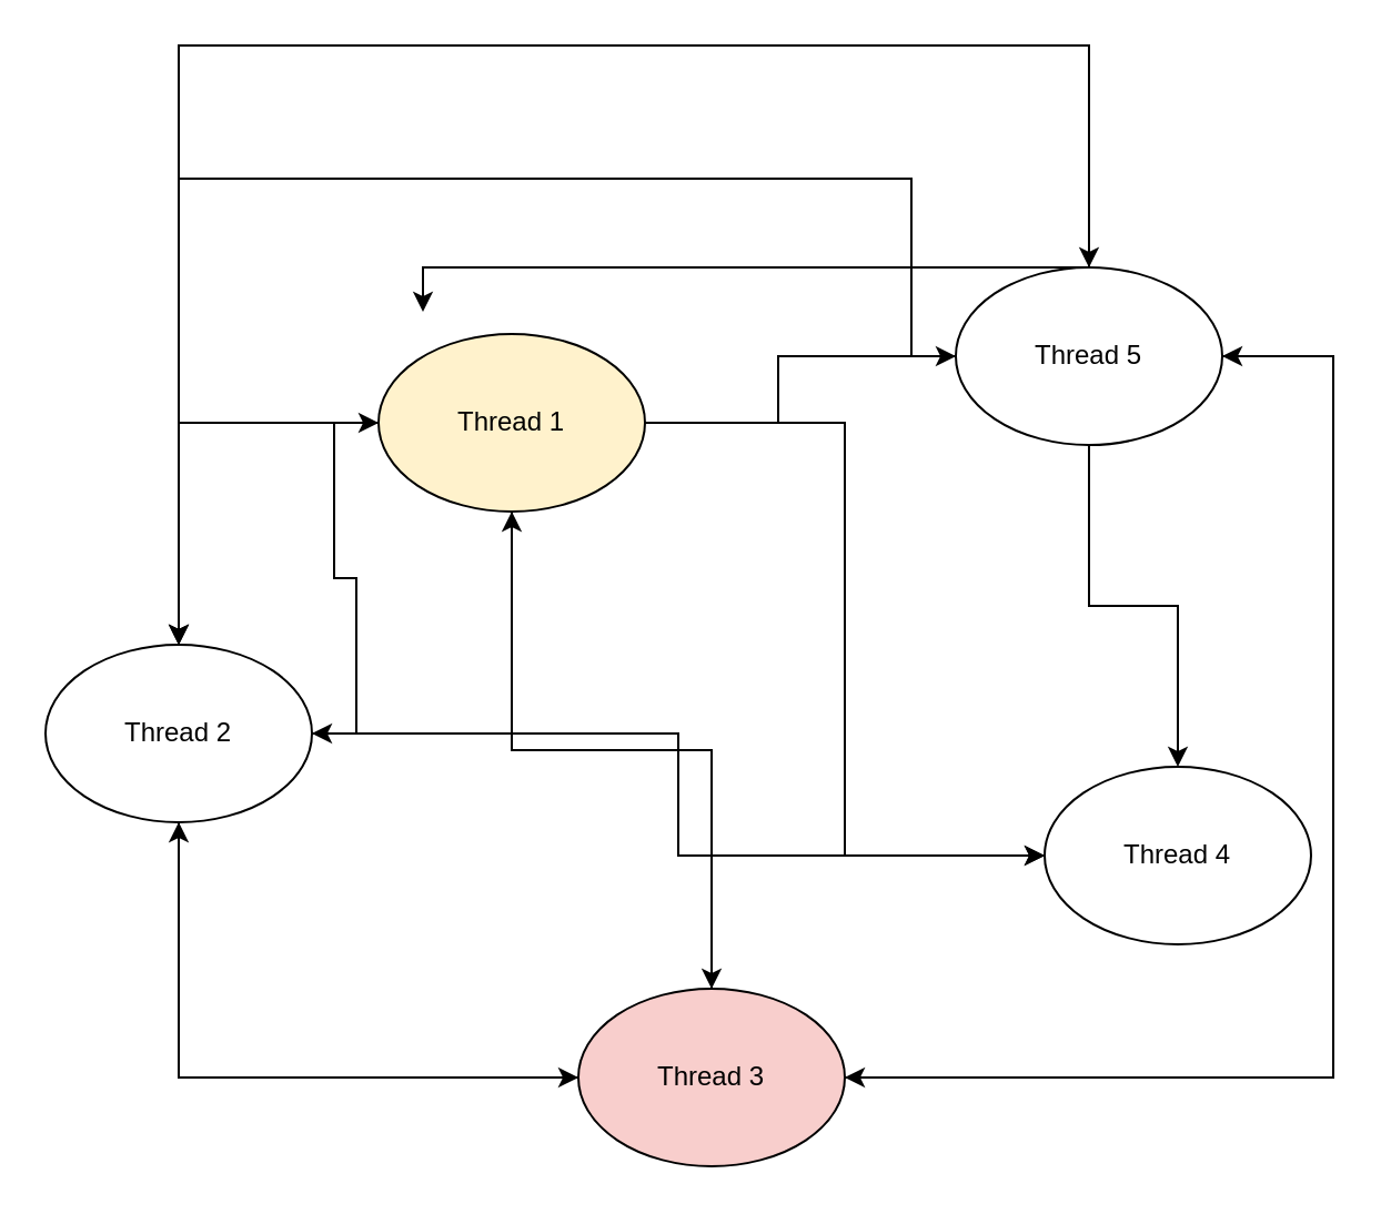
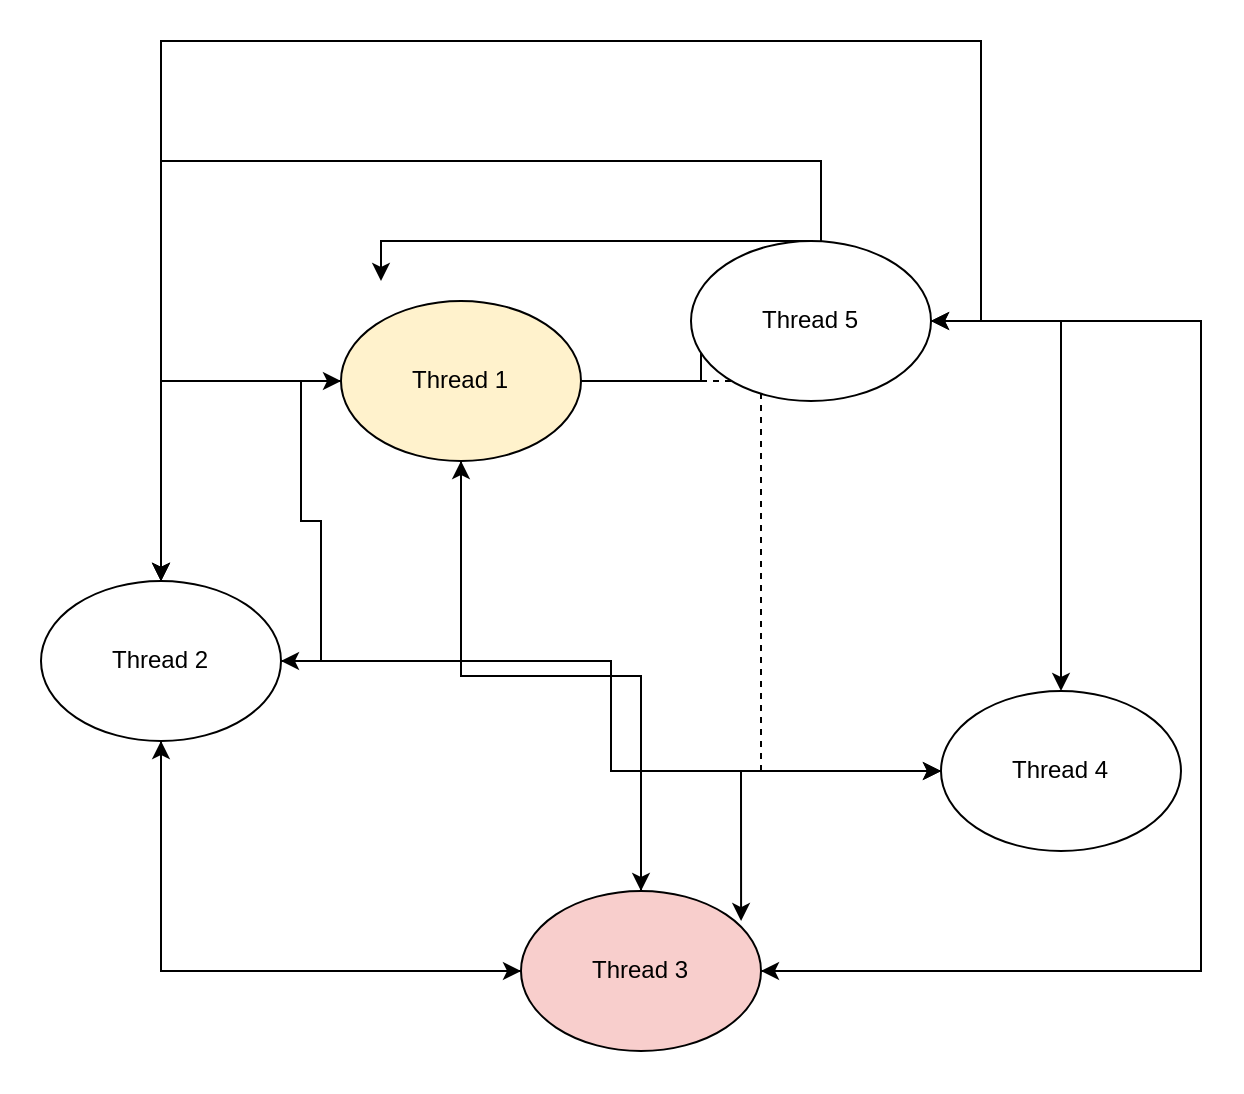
- <mxCell id="24" value="Thread 5" style="ellipse;whiteSpace=wrap;html=1;" vertex="1" parent="1"><mxGeometry x="430" y="120" width="120" height="80" as="geometry" /></mxCell>
+ <mxCell id="24" value="Thread 5" style="ellipse;whiteSpace=wrap;html=1;" vertex="1" parent="1"><mxGeometry x="345" y="120" width="120" height="80" as="geometry" /></mxCell>
- <mxCell id="4" style="edgeStyle=orthogonalEdgeStyle;rounded=0;orthogonalLoop=1;jettySize=auto;html=1;entryX=0;entryY=0.5;entryDx=0;entryDy=0;" edge="1" parent="1" source="6" target="18"><mxGeometry relative="1" as="geometry" /></mxCell>
+ <mxCell id="4" style="edgeStyle=orthogonalEdgeStyle;rounded=0;orthogonalLoop=1;jettySize=auto;html=1;entryX=0;entryY=0.5;entryDx=0;entryDy=0;dashed=1;" edge="1" parent="1" source="6" target="18"><mxGeometry relative="1" as="geometry" /></mxCell>
+ <mxCell id="16" style="edgeStyle=orthogonalEdgeStyle;rounded=0;orthogonalLoop=1;jettySize=auto;html=1;entryX=0.917;entryY=0.188;entryDx=0;entryDy=0;entryPerimeter=0;" edge="1" parent="1" source="18" target="15"><mxGeometry relative="1" as="geometry" /></mxCell>
